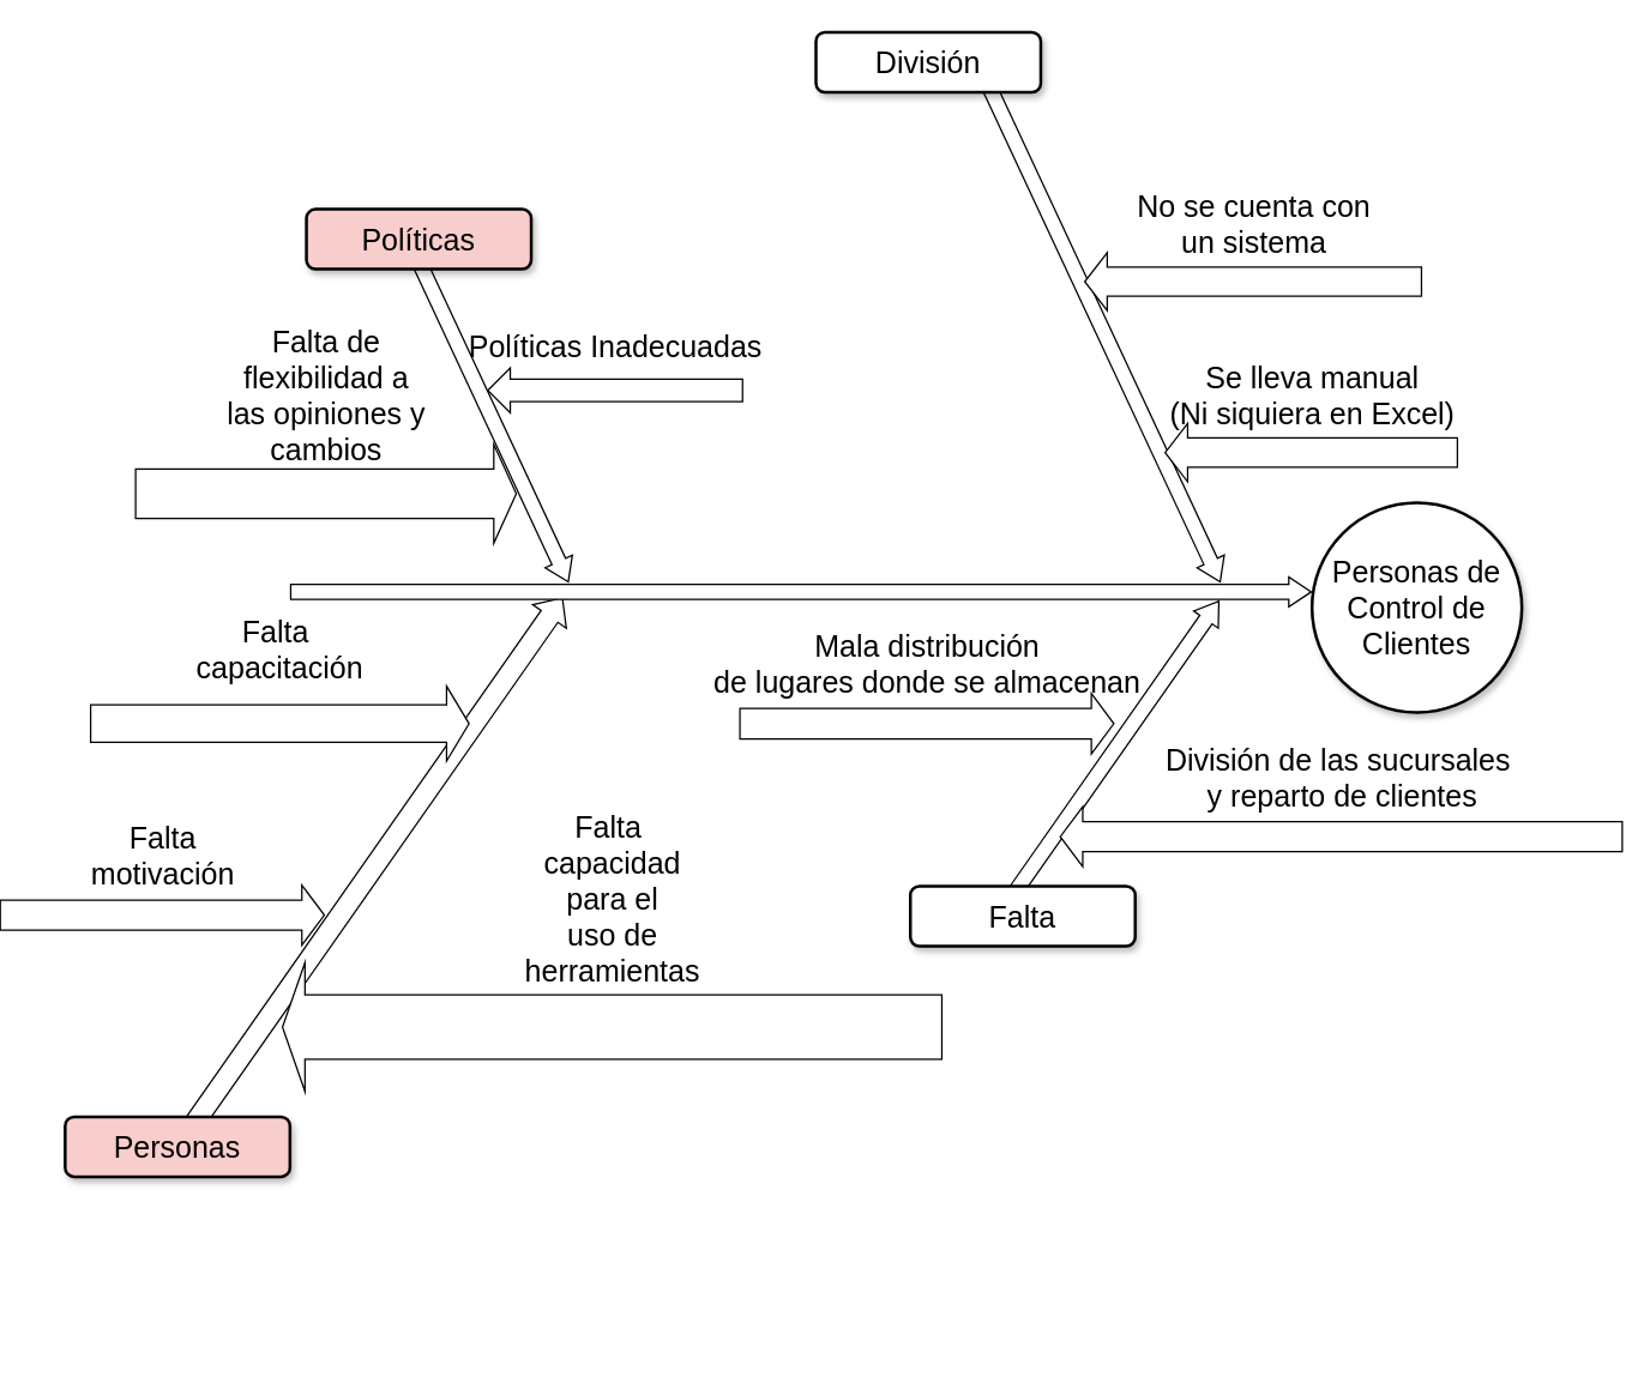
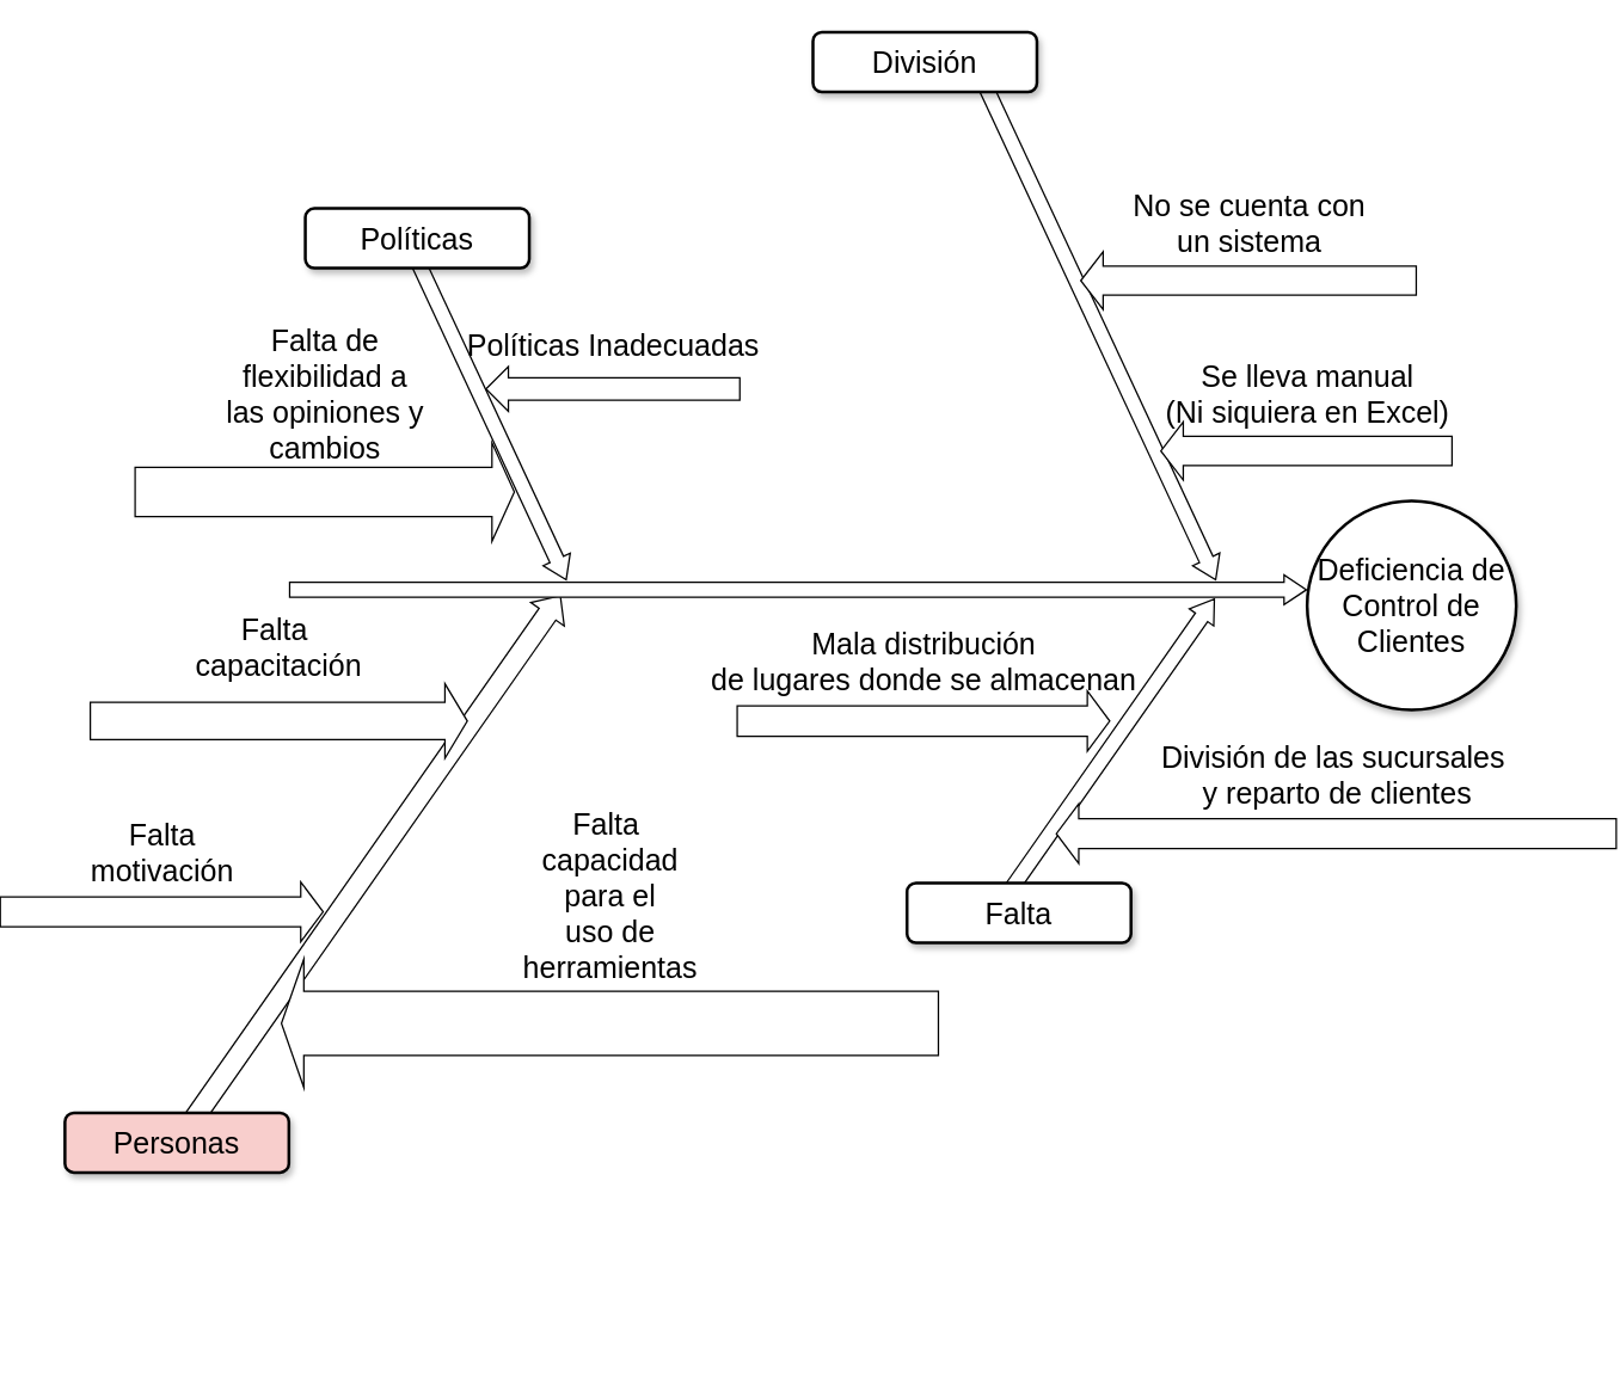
- <mxCell id="7" value="Políticas" style="rounded=1;whiteSpace=wrap;html=1;shadow=1;strokeWidth=2;fontSize=20;fillColor=#f8cecc;" parent="1" vertex="1"><mxGeometry x="181" y="139" width="150" height="40" as="geometry" /></mxCell>
+ <mxCell id="7" value="Políticas" style="rounded=1;whiteSpace=wrap;html=1;shadow=1;strokeWidth=2;fontSize=20;" parent="1" vertex="1"><mxGeometry x="181" y="139" width="150" height="40" as="geometry" /></mxCell>
- <mxCell id="11" value="Personas de Control de Clientes" style="ellipse;whiteSpace=wrap;html=1;rounded=1;shadow=1;strokeWidth=2;fontSize=20;" parent="1" vertex="1"><mxGeometry x="852" y="335" width="140" height="140" as="geometry" /></mxCell>
+ <mxCell id="11" value="Deficiencia de Control de Clientes" style="ellipse;whiteSpace=wrap;html=1;rounded=1;shadow=1;strokeWidth=2;fontSize=20;" parent="1" vertex="1"><mxGeometry x="852" y="335" width="140" height="140" as="geometry" /></mxCell>
